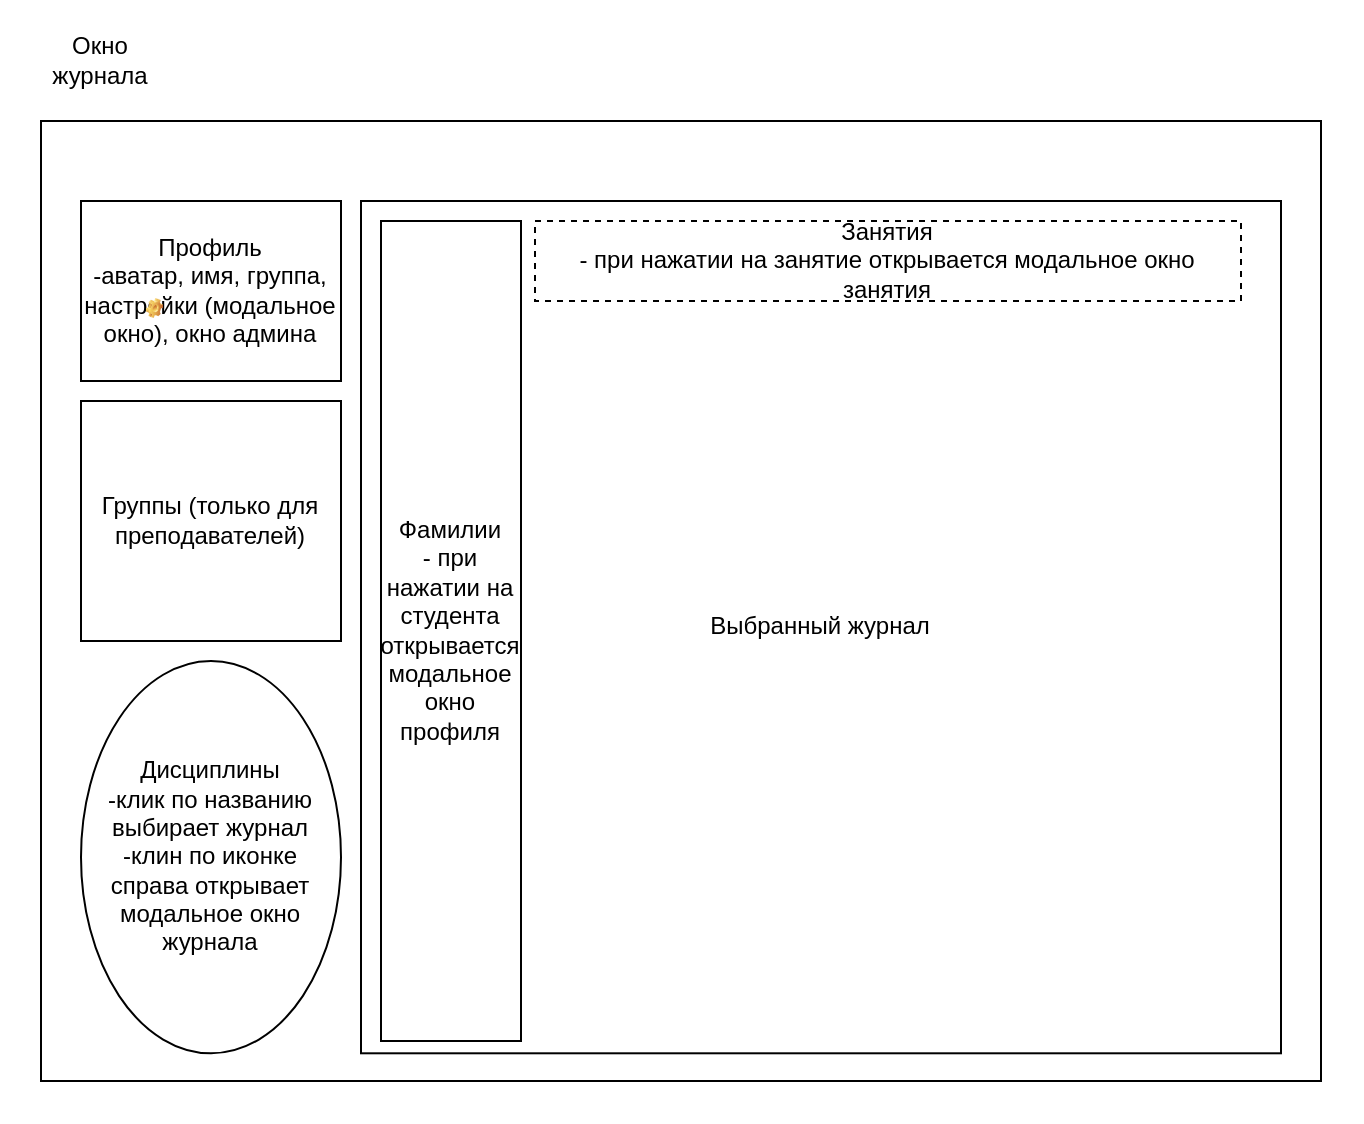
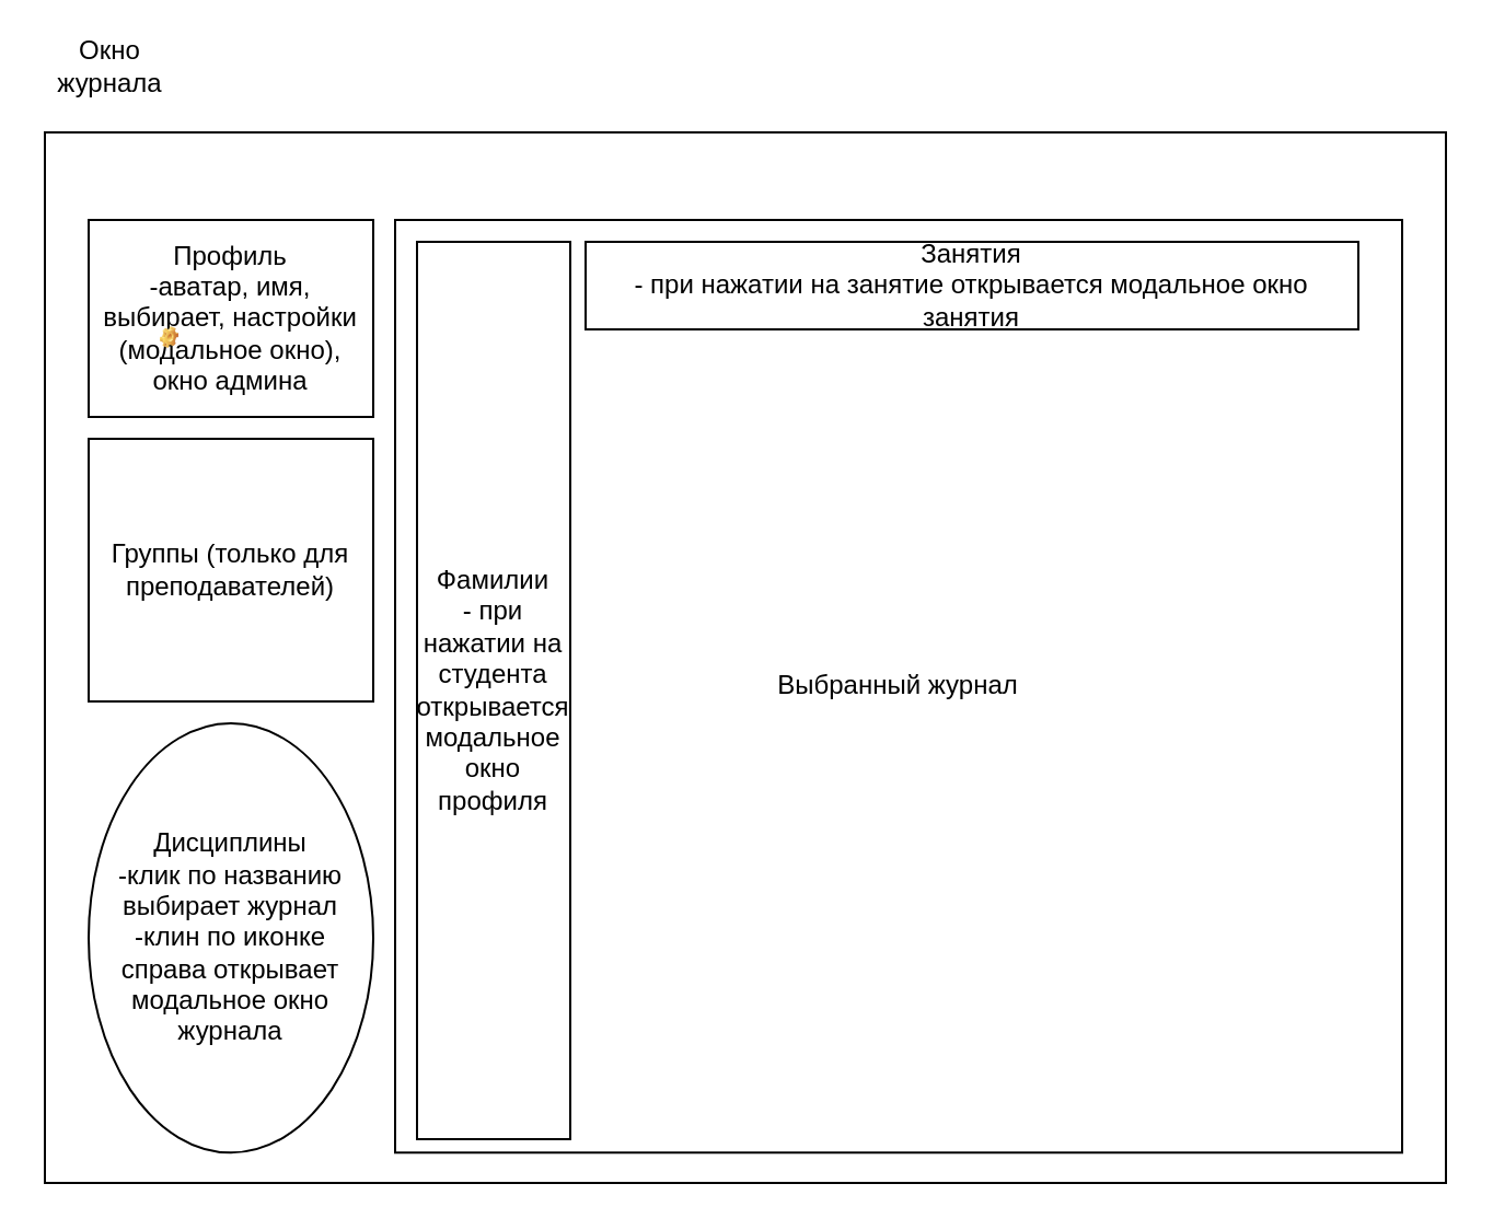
- <mxCell id="11" value="Занятия&lt;br&gt;- при нажатии на занятие открывается модальное окно занятия" style="rounded=0;whiteSpace=wrap;html=1;fillColor=#ffffff;dashed=1;" vertex="1" parent="1"><mxGeometry x="267" y="110" width="353" height="40" as="geometry" /></mxCell>
+ <mxCell id="11" value="Занятия&lt;br&gt;- при нажатии на занятие открывается модальное окно занятия" style="rounded=0;whiteSpace=wrap;html=1;fillColor=#ffffff;" vertex="1" parent="1"><mxGeometry x="267" y="110" width="353" height="40" as="geometry" /></mxCell>
- <mxCell id="7" value="Профиль&lt;br&gt;-аватар, имя, группа, настройки (модальное окно), окно админа" style="rounded=0;whiteSpace=wrap;html=1;fillColor=#ffffff;" vertex="1" parent="6"><mxGeometry width="130" height="90" as="geometry" /></mxCell>
+ <mxCell id="7" value="Профиль&lt;br&gt;-аватар, имя, выбирает, настройки (модальное окно), окно админа" style="rounded=0;whiteSpace=wrap;html=1;fillColor=#ffffff;" vertex="1" parent="6"><mxGeometry width="130" height="90" as="geometry" /></mxCell>
